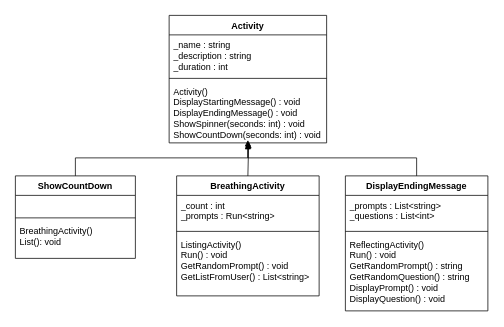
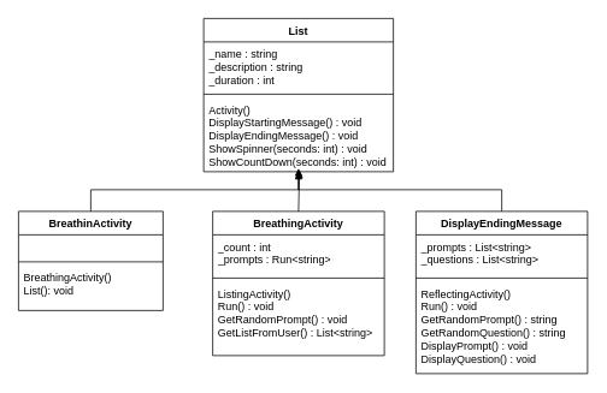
- <mxCell id="5" value="Activity" style="swimlane;fontStyle=1;align=center;verticalAlign=top;childLayout=stackLayout;horizontal=1;startSize=26;horizontalStack=0;resizeParent=1;resizeParentMax=0;resizeLast=0;collapsible=1;marginBottom=0;whiteSpace=wrap;html=1;" parent="1" vertex="1"><mxGeometry x="225" y="20" width="210" height="170" as="geometry" /></mxCell>
+ <mxCell id="5" value="List" style="swimlane;fontStyle=1;align=center;verticalAlign=top;childLayout=stackLayout;horizontal=1;startSize=26;horizontalStack=0;resizeParent=1;resizeParentMax=0;resizeLast=0;collapsible=1;marginBottom=0;whiteSpace=wrap;html=1;" parent="1" vertex="1"><mxGeometry x="225" y="20" width="210" height="170" as="geometry" /></mxCell>
- <mxCell id="9" value="ShowCountDown" style="swimlane;fontStyle=1;align=center;verticalAlign=top;childLayout=stackLayout;horizontal=1;startSize=26;horizontalStack=0;resizeParent=1;resizeParentMax=0;resizeLast=0;collapsible=1;marginBottom=0;whiteSpace=wrap;html=1;" parent="1" vertex="1"><mxGeometry x="20" y="234" width="160" height="110" as="geometry" /></mxCell>
+ <mxCell id="9" value="BreathinActivity" style="swimlane;fontStyle=1;align=center;verticalAlign=top;childLayout=stackLayout;horizontal=1;startSize=26;horizontalStack=0;resizeParent=1;resizeParentMax=0;resizeLast=0;collapsible=1;marginBottom=0;whiteSpace=wrap;html=1;" parent="1" vertex="1"><mxGeometry x="20" y="234" width="160" height="110" as="geometry" /></mxCell>
- <mxCell id="18" value="_prompts&lt;span style=&quot;white-space: pre;&quot;&gt;&#09;&lt;/span&gt;: List&amp;lt;string&amp;gt;&lt;div&gt;_questions : List&amp;lt;int&amp;gt;&lt;/div&gt;" style="text;strokeColor=none;fillColor=none;align=left;verticalAlign=top;spacingLeft=4;spacingRight=4;overflow=hidden;rotatable=0;points=[[0,0.5],[1,0.5]];portConstraint=eastwest;whiteSpace=wrap;html=1;" parent="17" vertex="1"><mxGeometry y="26" width="190" height="44" as="geometry" /></mxCell>
+ <mxCell id="18" value="_prompts&lt;span style=&quot;white-space: pre;&quot;&gt;&#09;&lt;/span&gt;: List&amp;lt;string&amp;gt;&lt;div&gt;_questions : List&amp;lt;string&amp;gt;&lt;/div&gt;" style="text;strokeColor=none;fillColor=none;align=left;verticalAlign=top;spacingLeft=4;spacingRight=4;overflow=hidden;rotatable=0;points=[[0,0.5],[1,0.5]];portConstraint=eastwest;whiteSpace=wrap;html=1;" parent="17" vertex="1"><mxGeometry y="26" width="190" height="44" as="geometry" /></mxCell>
